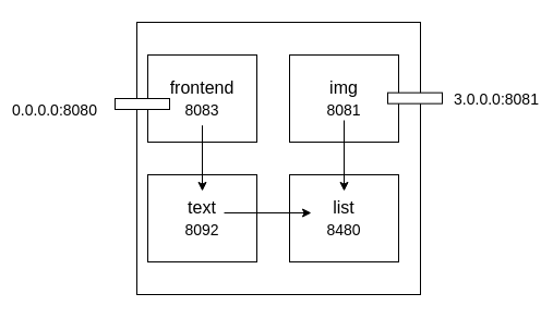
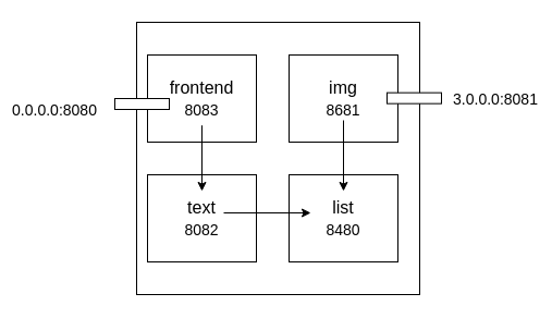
- <mxCell id="13" value="&lt;font style=&quot;font-size: 14px&quot;&gt;8081&lt;/font&gt;" style="text;html=1;strokeColor=none;fillColor=none;align=center;verticalAlign=middle;whiteSpace=wrap;rounded=0;fontSize=16;" vertex="1" parent="1"><mxGeometry x="285" y="85" width="60" height="30" as="geometry" /></mxCell>
+ <mxCell id="13" value="&lt;font style=&quot;font-size: 14px&quot;&gt;8681&lt;/font&gt;" style="text;html=1;strokeColor=none;fillColor=none;align=center;verticalAlign=middle;whiteSpace=wrap;rounded=0;fontSize=16;" vertex="1" parent="1"><mxGeometry x="285" y="85" width="60" height="30" as="geometry" /></mxCell>
- <mxCell id="16" value="&lt;font style=&quot;font-size: 14px&quot;&gt;8092&lt;/font&gt;" style="text;html=1;strokeColor=none;fillColor=none;align=center;verticalAlign=middle;whiteSpace=wrap;rounded=0;fontSize=16;" vertex="1" parent="1"><mxGeometry x="155" y="195" width="60" height="30" as="geometry" /></mxCell>
+ <mxCell id="16" value="&lt;font style=&quot;font-size: 14px&quot;&gt;8082&lt;/font&gt;" style="text;html=1;strokeColor=none;fillColor=none;align=center;verticalAlign=middle;whiteSpace=wrap;rounded=0;fontSize=16;" vertex="1" parent="1"><mxGeometry x="155" y="195" width="60" height="30" as="geometry" /></mxCell>
